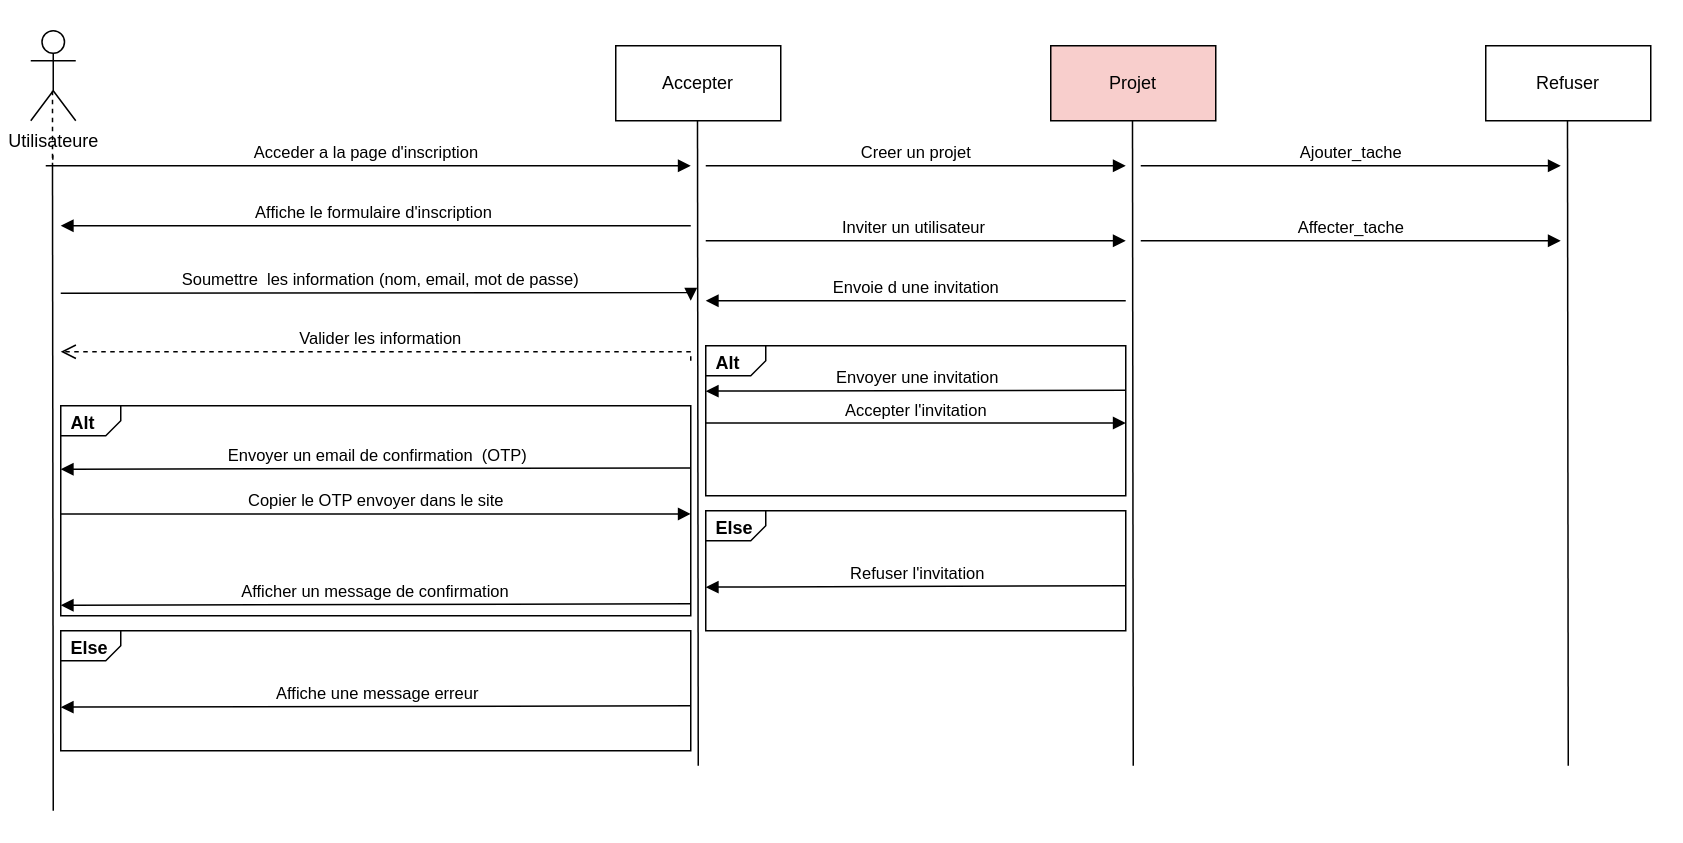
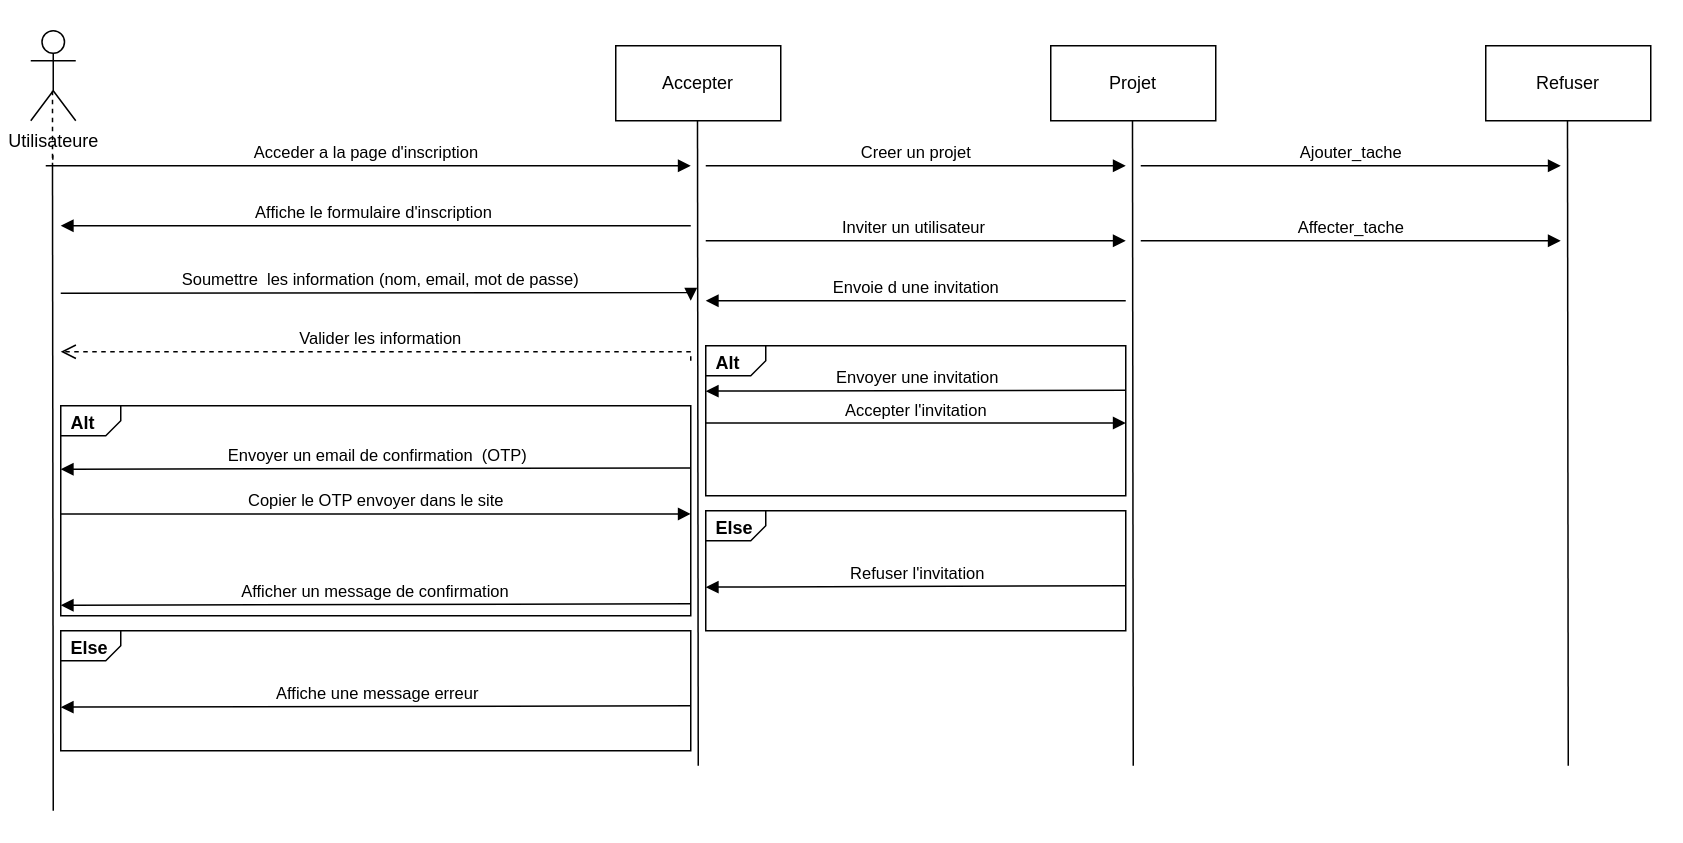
- <mxCell id="19" value="Projet" style="whiteSpace=wrap;html=1;fillColor=#f8cecc;" vertex="1" parent="1"><mxGeometry x="700" y="30" width="110" height="50" as="geometry" /></mxCell>
+ <mxCell id="19" value="Projet" style="whiteSpace=wrap;html=1;" vertex="1" parent="1"><mxGeometry x="700" y="30" width="110" height="50" as="geometry" /></mxCell>
